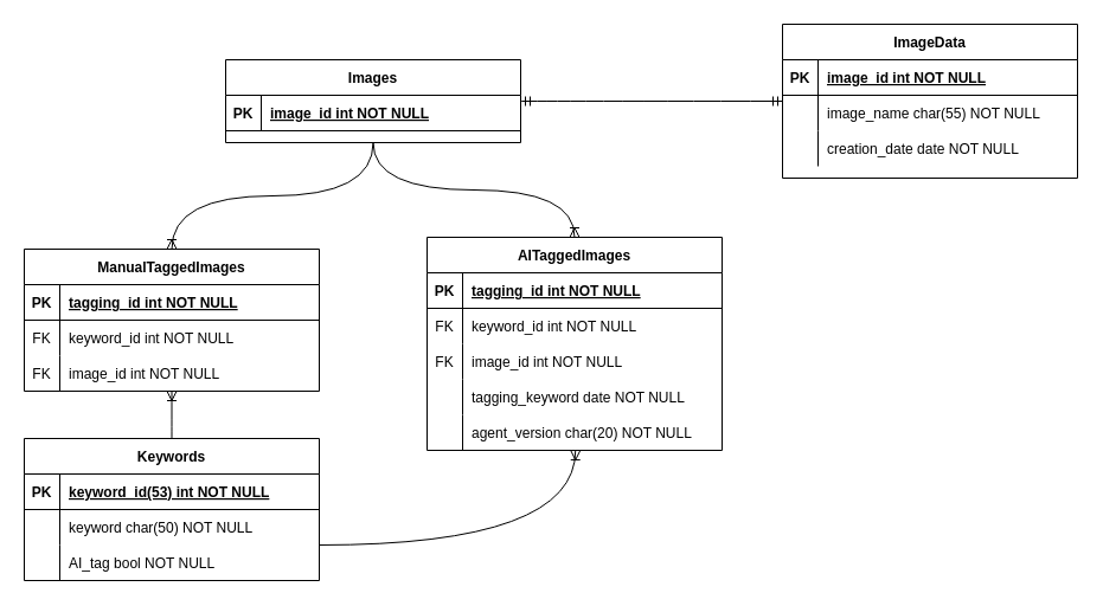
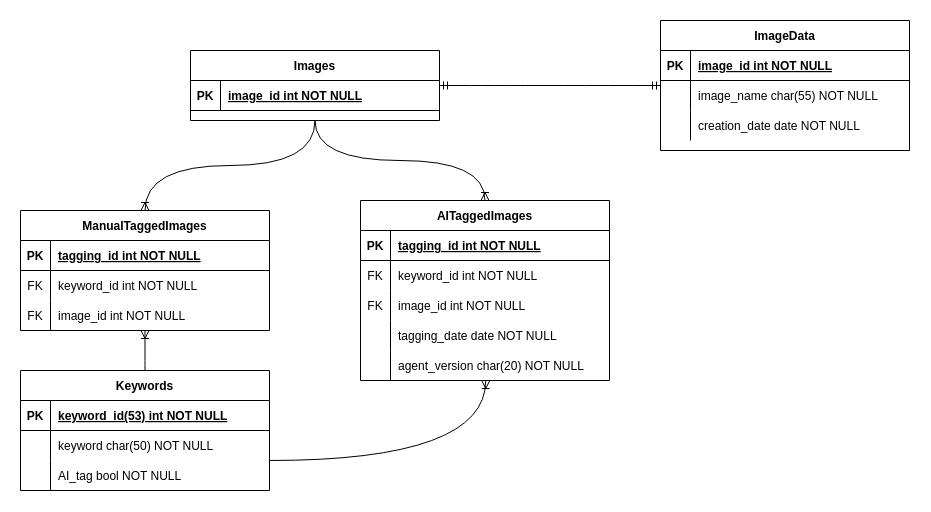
- <mxCell id="50" value="tagging_keyword date NOT NULL" style="shape=partialRectangle;overflow=hidden;connectable=0;fillColor=none;top=0;left=0;bottom=0;right=0;align=left;spacingLeft=6;" parent="48" vertex="1"><mxGeometry x="30" width="219" height="30" as="geometry"><mxRectangle width="219" height="30" as="alternateBounds" /></mxGeometry></mxCell>
+ <mxCell id="50" value="tagging_date date NOT NULL" style="shape=partialRectangle;overflow=hidden;connectable=0;fillColor=none;top=0;left=0;bottom=0;right=0;align=left;spacingLeft=6;" parent="48" vertex="1"><mxGeometry x="30" width="219" height="30" as="geometry"><mxRectangle width="219" height="30" as="alternateBounds" /></mxGeometry></mxCell>
